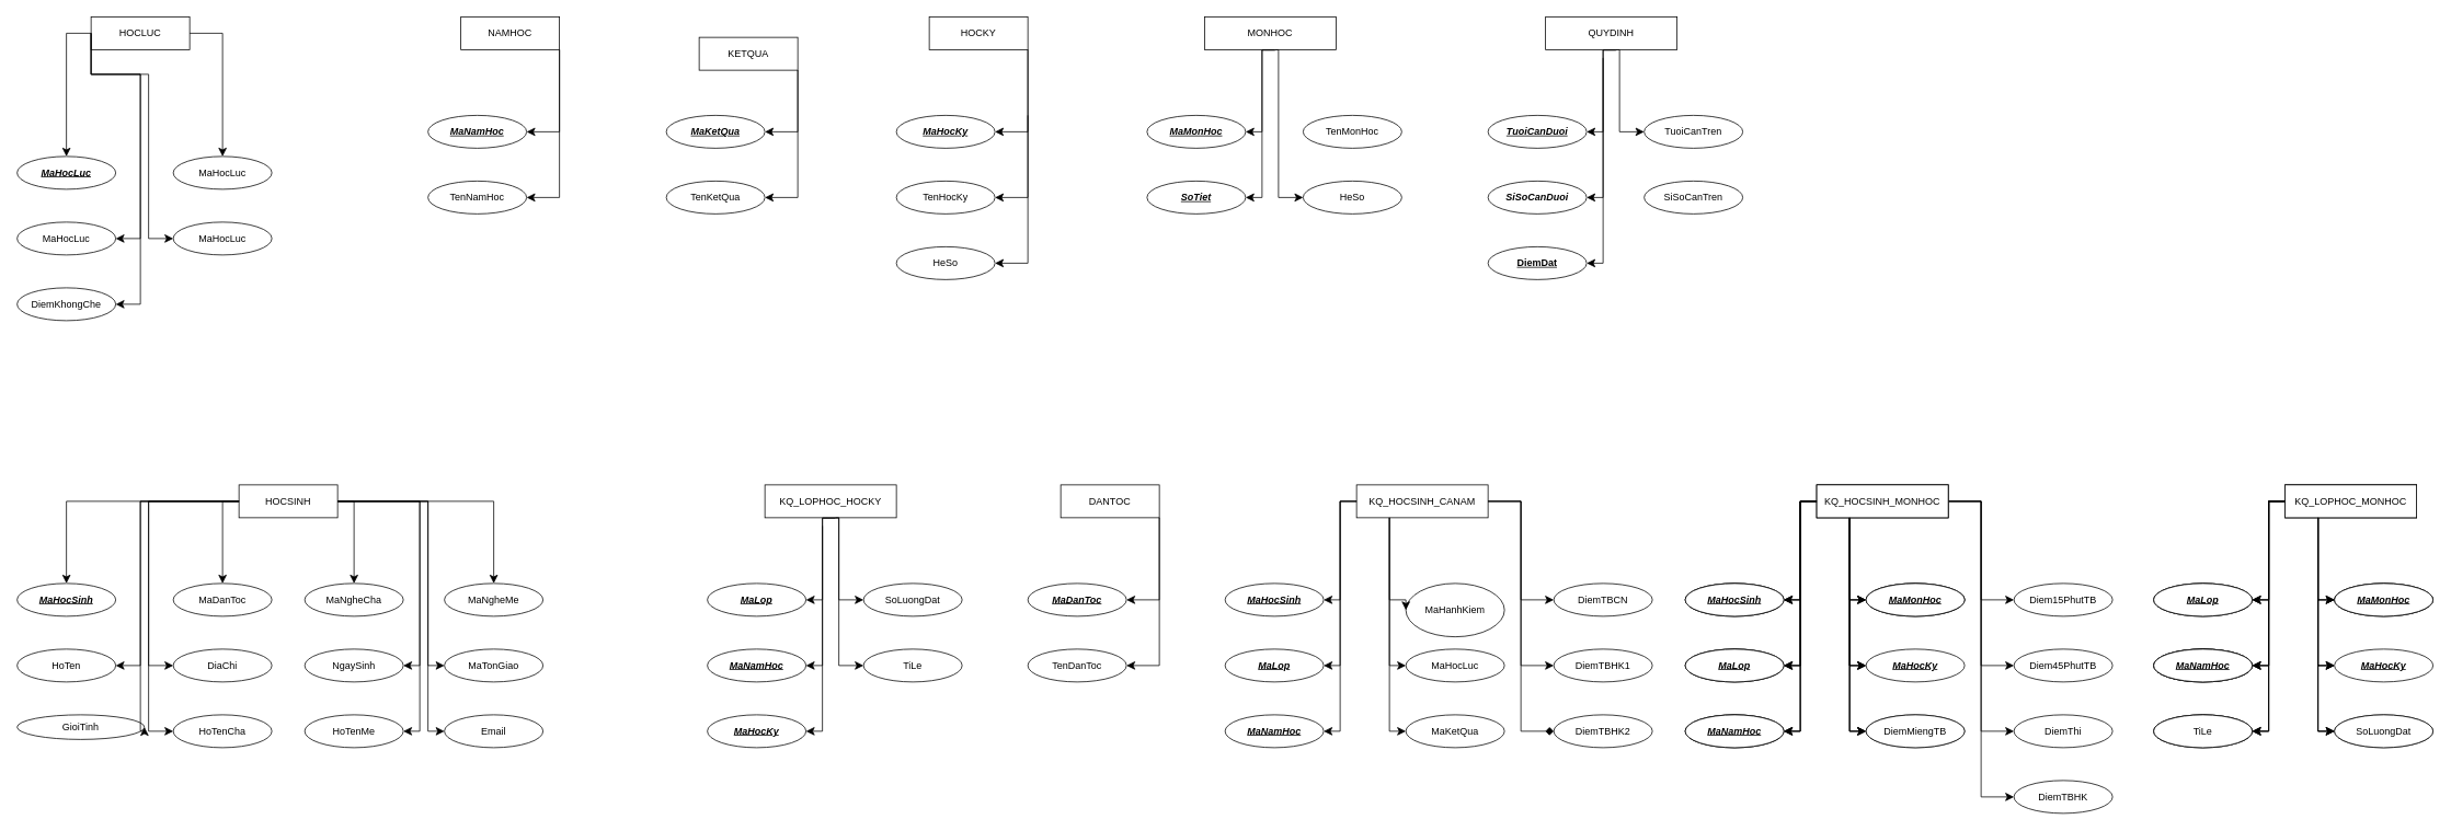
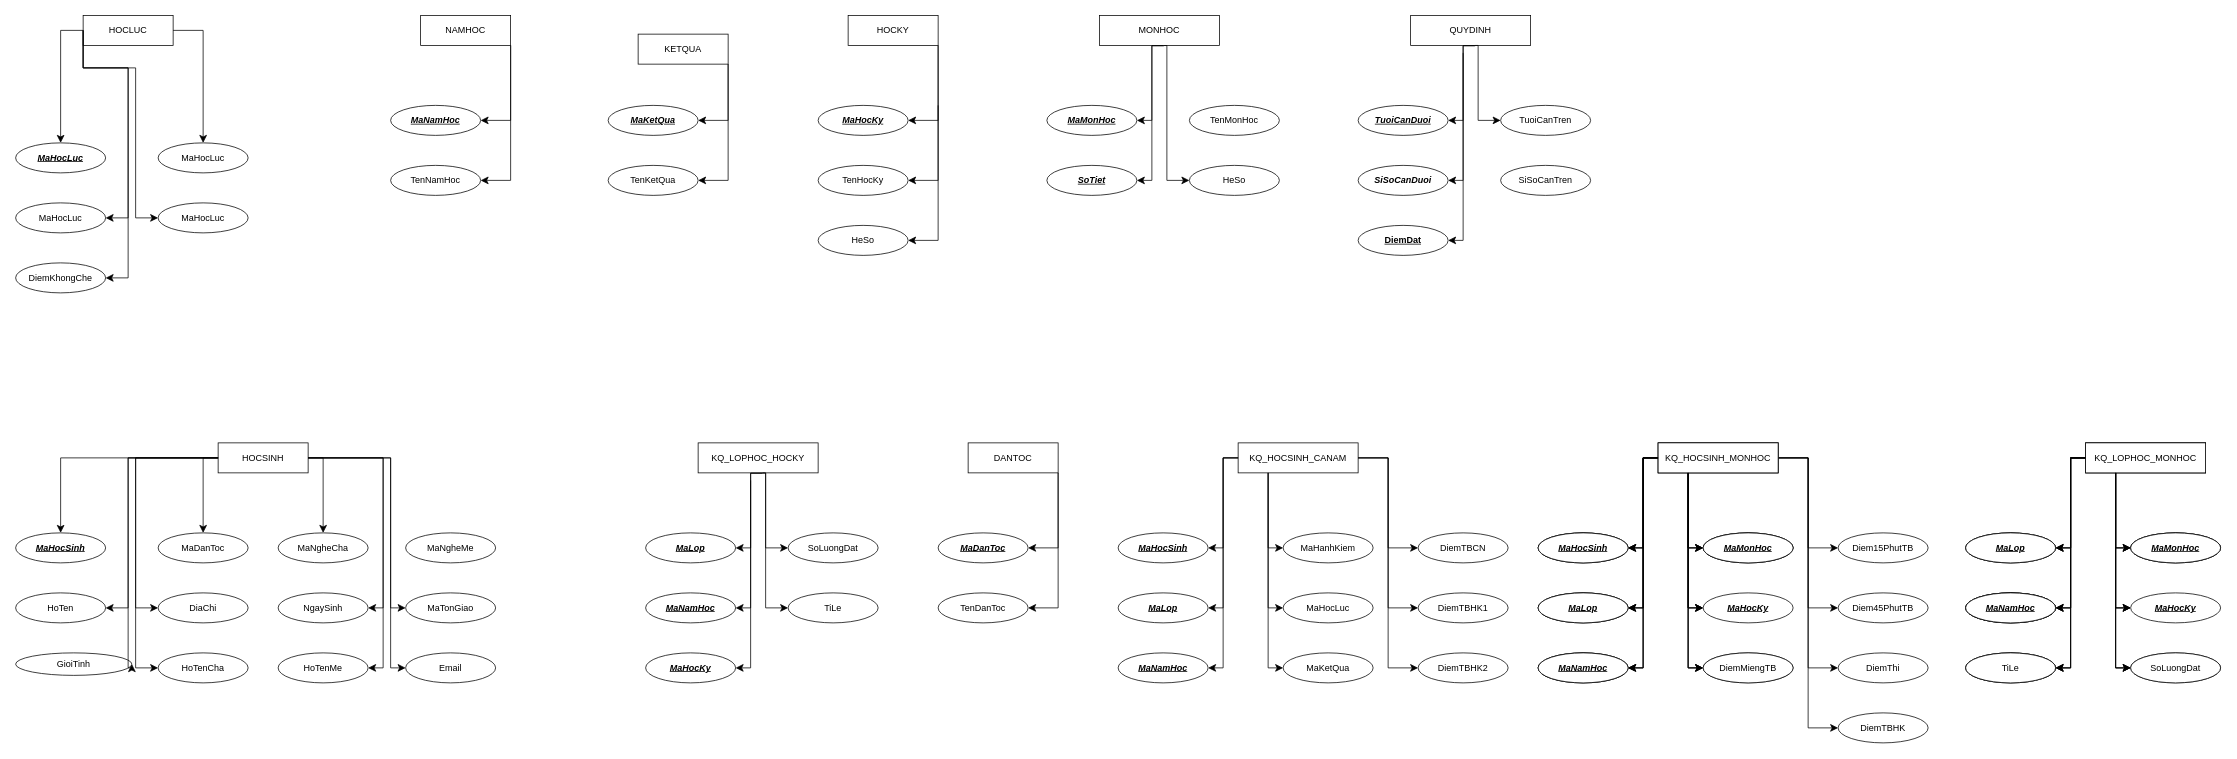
- <mxCell id="20" value="" style="edgeStyle=segmentEdgeStyle;endArrow=classic;html=1;curved=0;rounded=0;endSize=8;startSize=8;entryX=0.5;entryY=0;entryDx=0;entryDy=0;exitX=1;exitY=0.5;exitDx=0;exitDy=0;" parent="1" source="5" target="13" edge="1"><mxGeometry width="50" height="50" relative="1" as="geometry"><mxPoint x="420" y="620" as="sourcePoint" /><mxPoint x="440" y="720" as="targetPoint" /></mxGeometry></mxCell>
- <mxCell id="48" value="MaHanhKiem" style="ellipse;whiteSpace=wrap;html=1;" parent="1" vertex="1"><mxGeometry x="1710" y="710" width="120" height="65" as="geometry" /></mxCell>
+ <mxCell id="48" value="MaHanhKiem" style="ellipse;whiteSpace=wrap;html=1;" parent="1" vertex="1"><mxGeometry x="1710" y="710" width="120" height="40" as="geometry" /></mxCell>
- <mxCell id="61" value="" style="edgeStyle=segmentEdgeStyle;endArrow=diamond;html=1;curved=0;rounded=0;endSize=8;startSize=8;entryX=0;entryY=0.5;entryDx=0;entryDy=0;exitX=1;exitY=0.5;exitDx=0;exitDy=0;" parent="1" source="2" target="51" edge="1"><mxGeometry width="50" height="50" relative="1" as="geometry"><mxPoint x="1810" y="700" as="sourcePoint" /><mxPoint x="1890" y="900" as="targetPoint" /><Array as="points"><mxPoint x="1850" y="610" /><mxPoint x="1850" y="890" /></Array></mxGeometry></mxCell>
+ <mxCell id="61" value="" style="edgeStyle=segmentEdgeStyle;endArrow=classic;html=1;curved=0;rounded=0;endSize=8;startSize=8;entryX=0;entryY=0.5;entryDx=0;entryDy=0;exitX=1;exitY=0.5;exitDx=0;exitDy=0;" parent="1" source="2" target="51" edge="1"><mxGeometry width="50" height="50" relative="1" as="geometry"><mxPoint x="1810" y="700" as="sourcePoint" /><mxPoint x="1890" y="900" as="targetPoint" /><Array as="points"><mxPoint x="1850" y="610" /><mxPoint x="1850" y="890" /></Array></mxGeometry></mxCell>
